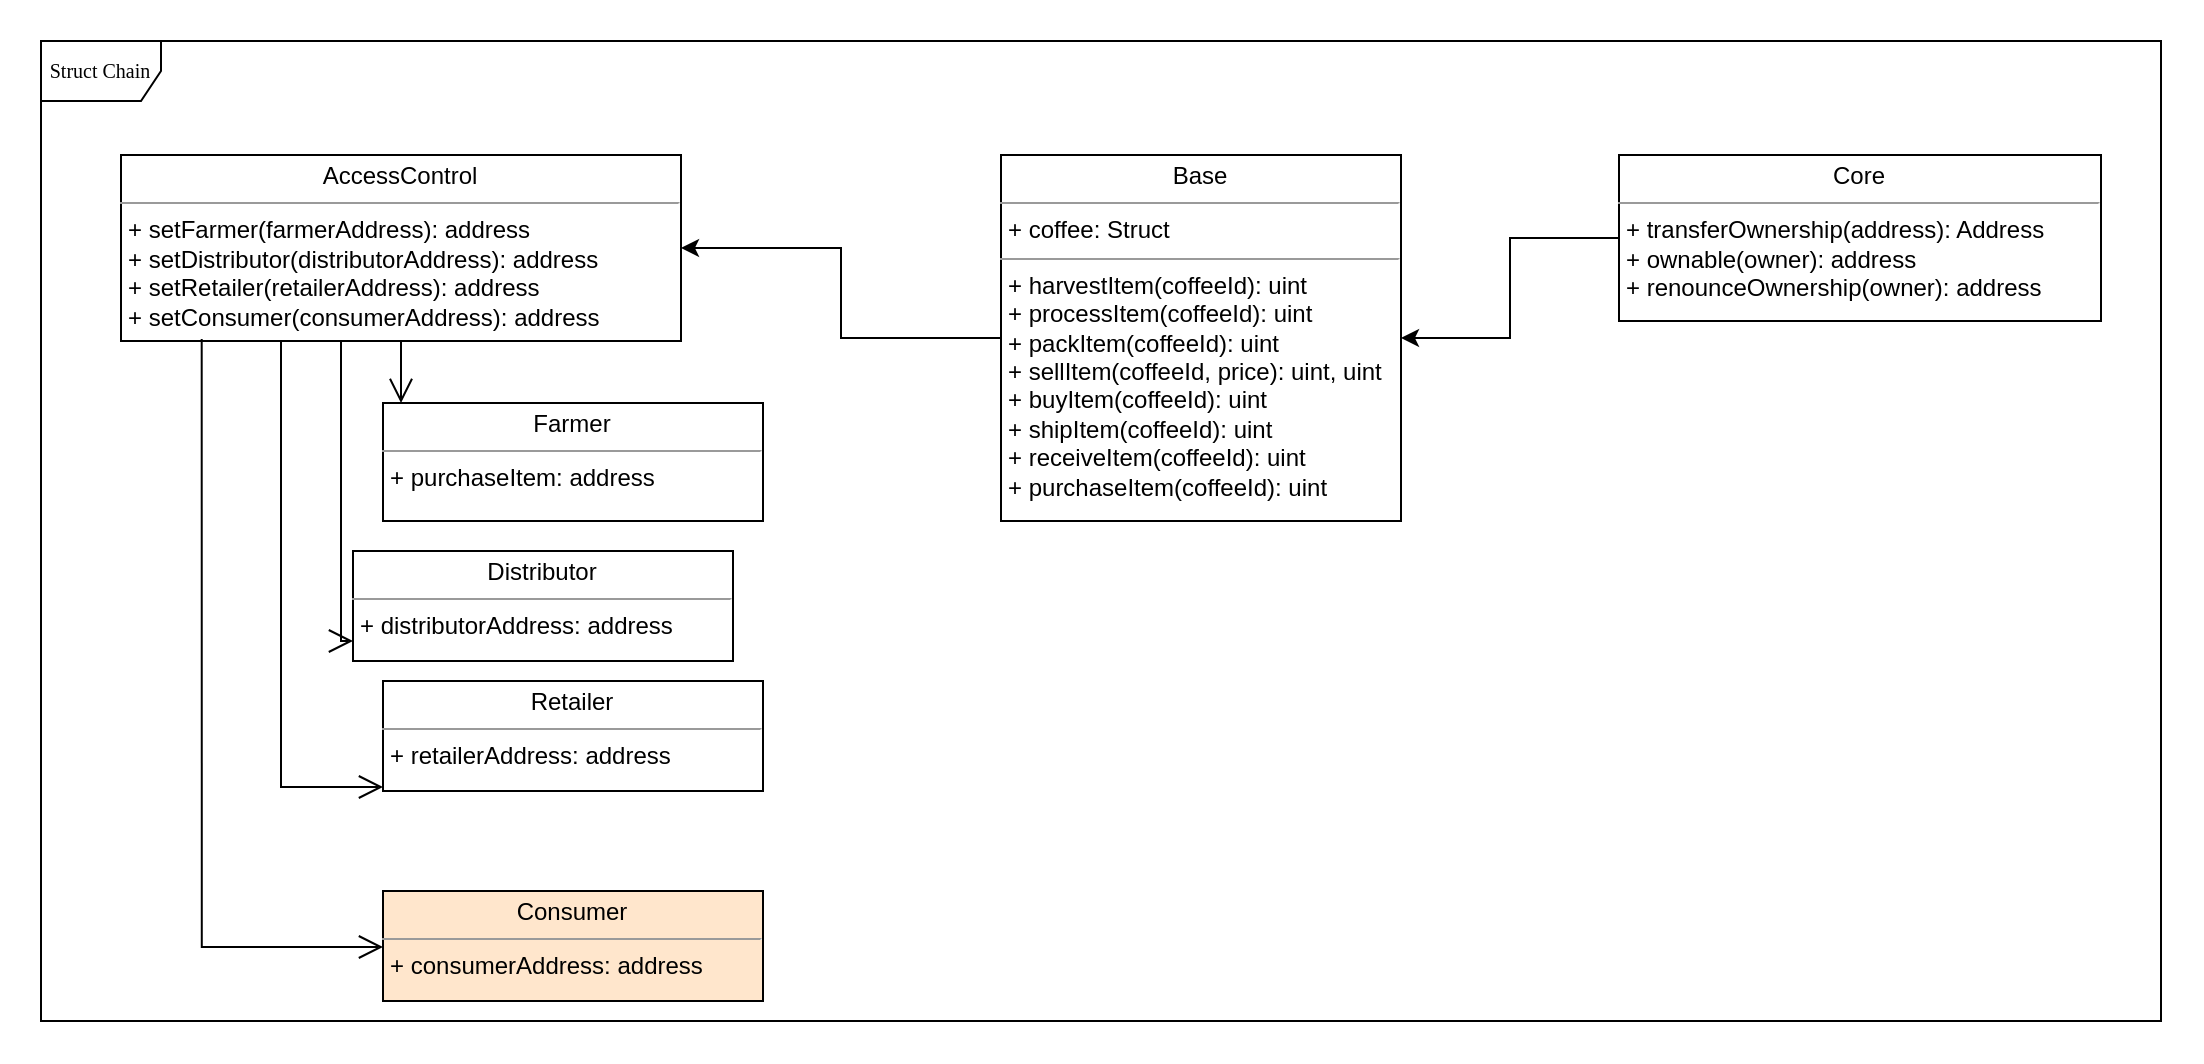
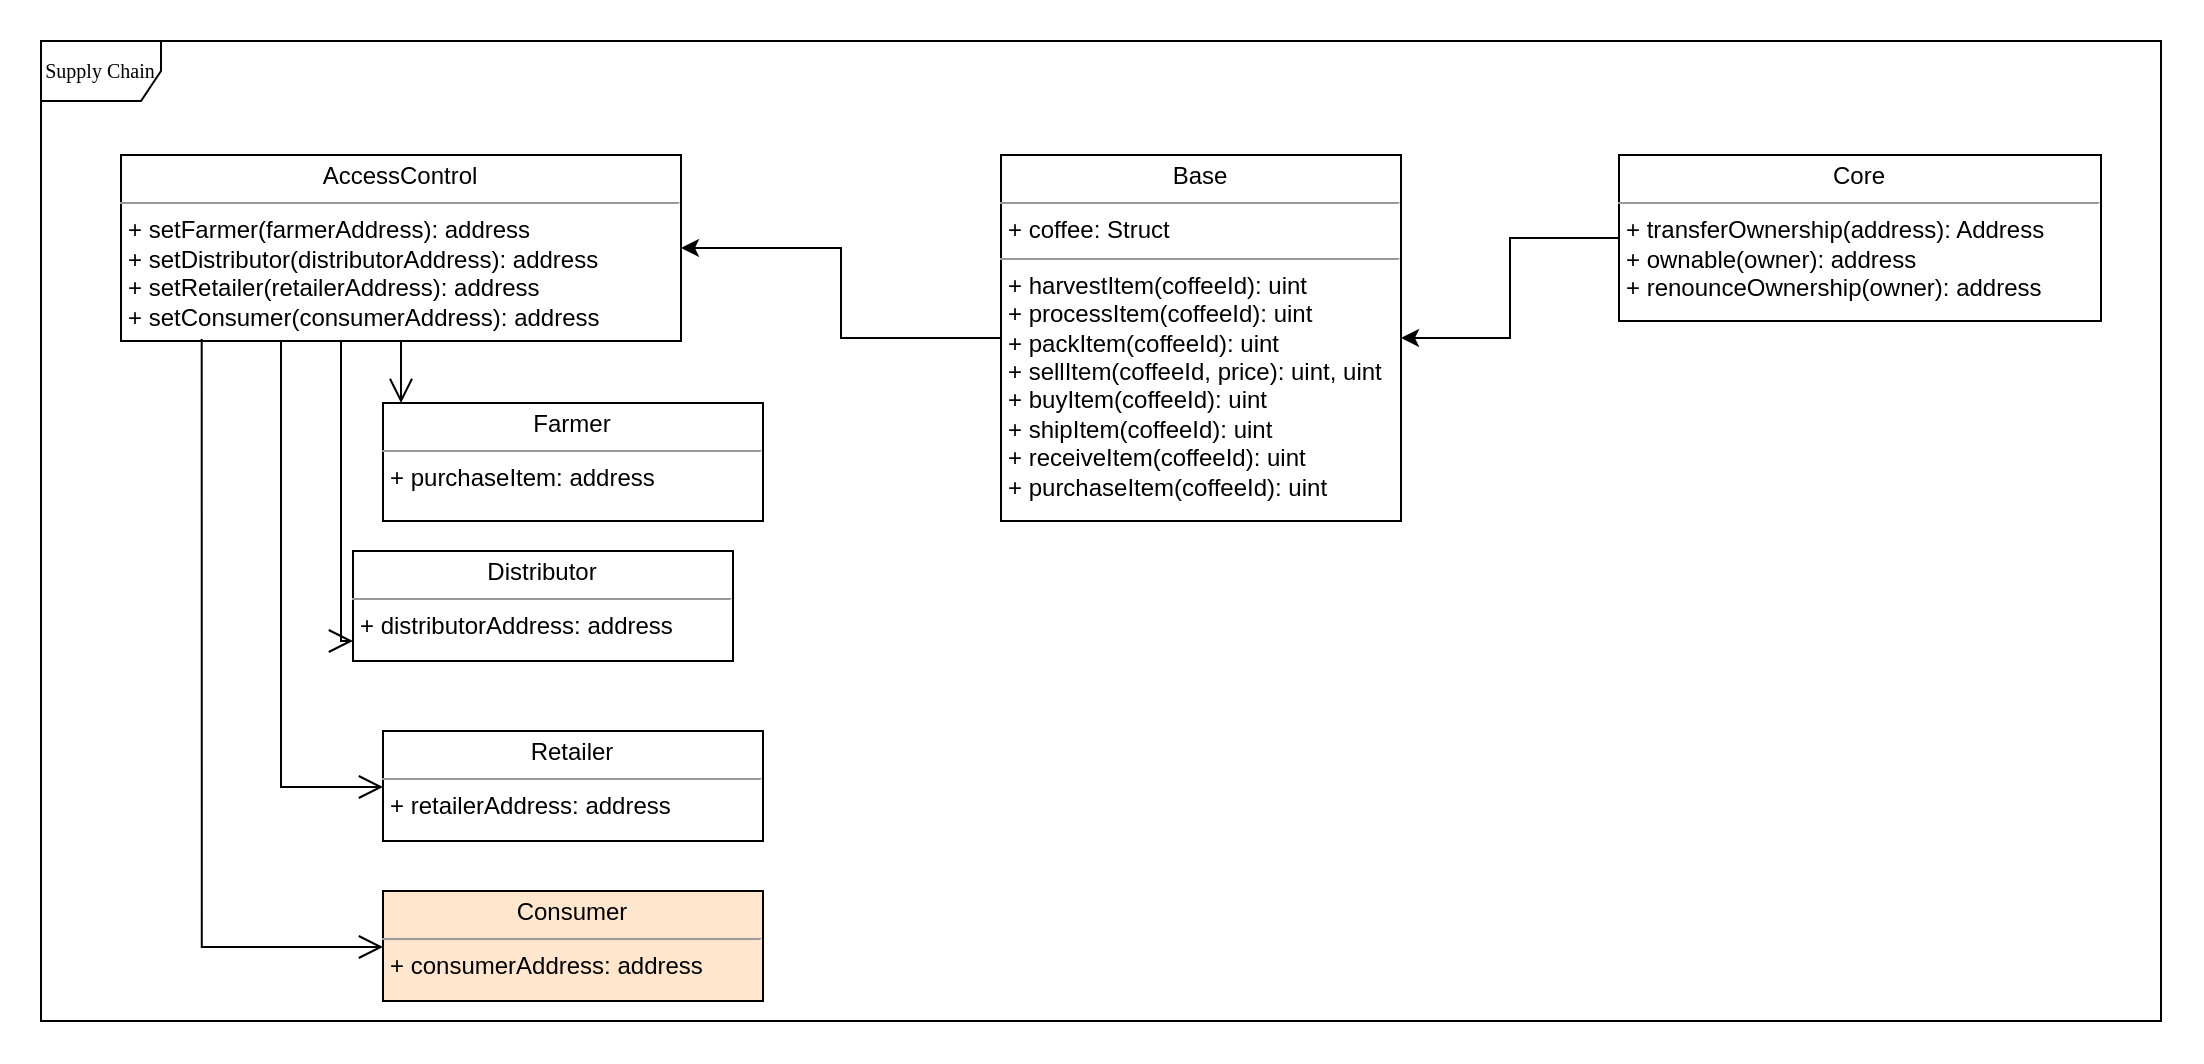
- <mxCell id="2" value="Struct Chain" style="shape=umlFrame;whiteSpace=wrap;html=1;rounded=0;shadow=0;comic=0;labelBackgroundColor=none;strokeColor=#000000;strokeWidth=1;fillColor=#ffffff;fontFamily=Verdana;fontSize=10;fontColor=#000000;align=center;" parent="1" vertex="1"><mxGeometry x="20" y="20" width="1060" height="490" as="geometry" /></mxCell>
+ <mxCell id="2" value="Supply Chain" style="shape=umlFrame;whiteSpace=wrap;html=1;rounded=0;shadow=0;comic=0;labelBackgroundColor=none;strokeColor=#000000;strokeWidth=1;fillColor=#ffffff;fontFamily=Verdana;fontSize=10;fontColor=#000000;align=center;" parent="1" vertex="1"><mxGeometry x="20" y="20" width="1060" height="490" as="geometry" /></mxCell>
- <mxCell id="6" value="&lt;p style=&quot;margin: 0px ; margin-top: 4px ; text-align: center&quot;&gt;Retailer&lt;/p&gt;&lt;hr size=&quot;1&quot;&gt;&lt;p style=&quot;margin: 0px ; margin-left: 4px&quot;&gt;+ retailerAddress: address&lt;br&gt;&lt;/p&gt;" style="verticalAlign=top;align=left;overflow=fill;fontSize=12;fontFamily=Helvetica;html=1;rounded=0;shadow=0;comic=0;labelBackgroundColor=none;strokeColor=#000000;strokeWidth=1;fillColor=#ffffff;" parent="1" vertex="1"><mxGeometry x="191" y="340" width="190" height="55" as="geometry" /></mxCell>
+ <mxCell id="6" value="&lt;p style=&quot;margin: 0px ; margin-top: 4px ; text-align: center&quot;&gt;Retailer&lt;/p&gt;&lt;hr size=&quot;1&quot;&gt;&lt;p style=&quot;margin: 0px ; margin-left: 4px&quot;&gt;+ retailerAddress: address&lt;br&gt;&lt;/p&gt;" style="verticalAlign=top;align=left;overflow=fill;fontSize=12;fontFamily=Helvetica;html=1;rounded=0;shadow=0;comic=0;labelBackgroundColor=none;strokeColor=#000000;strokeWidth=1;fillColor=#ffffff;" parent="1" vertex="1"><mxGeometry x="191" y="365" width="190" height="55" as="geometry" /></mxCell>
